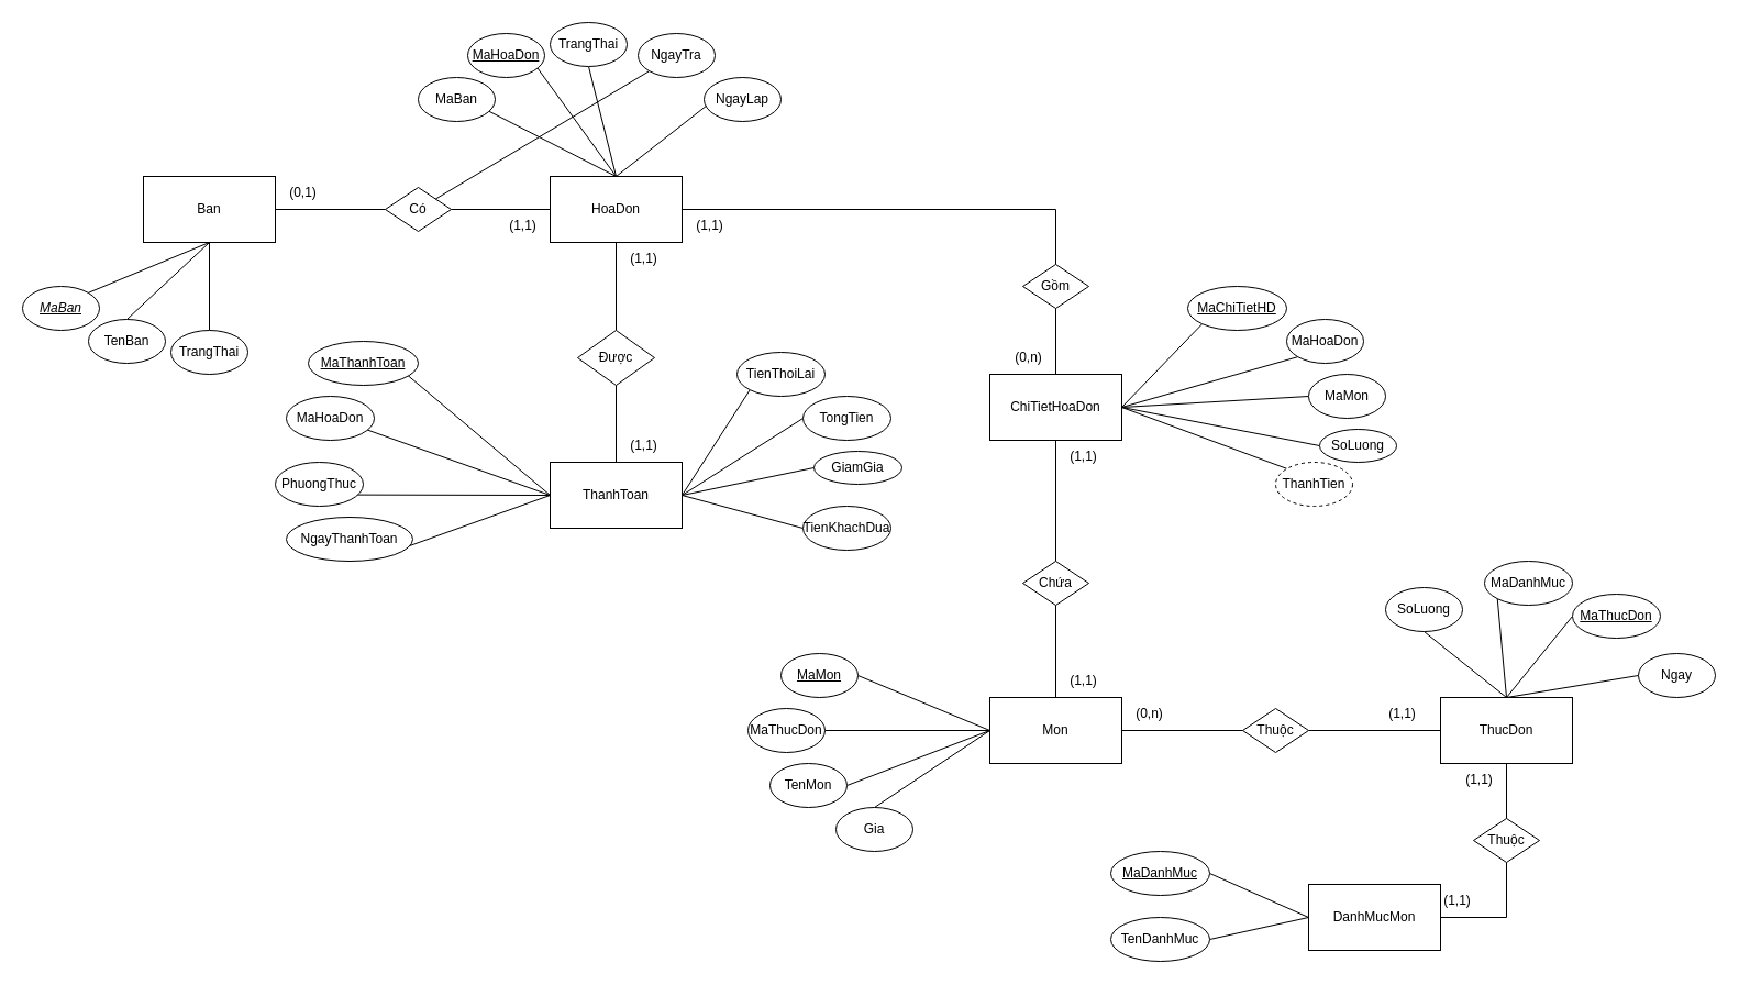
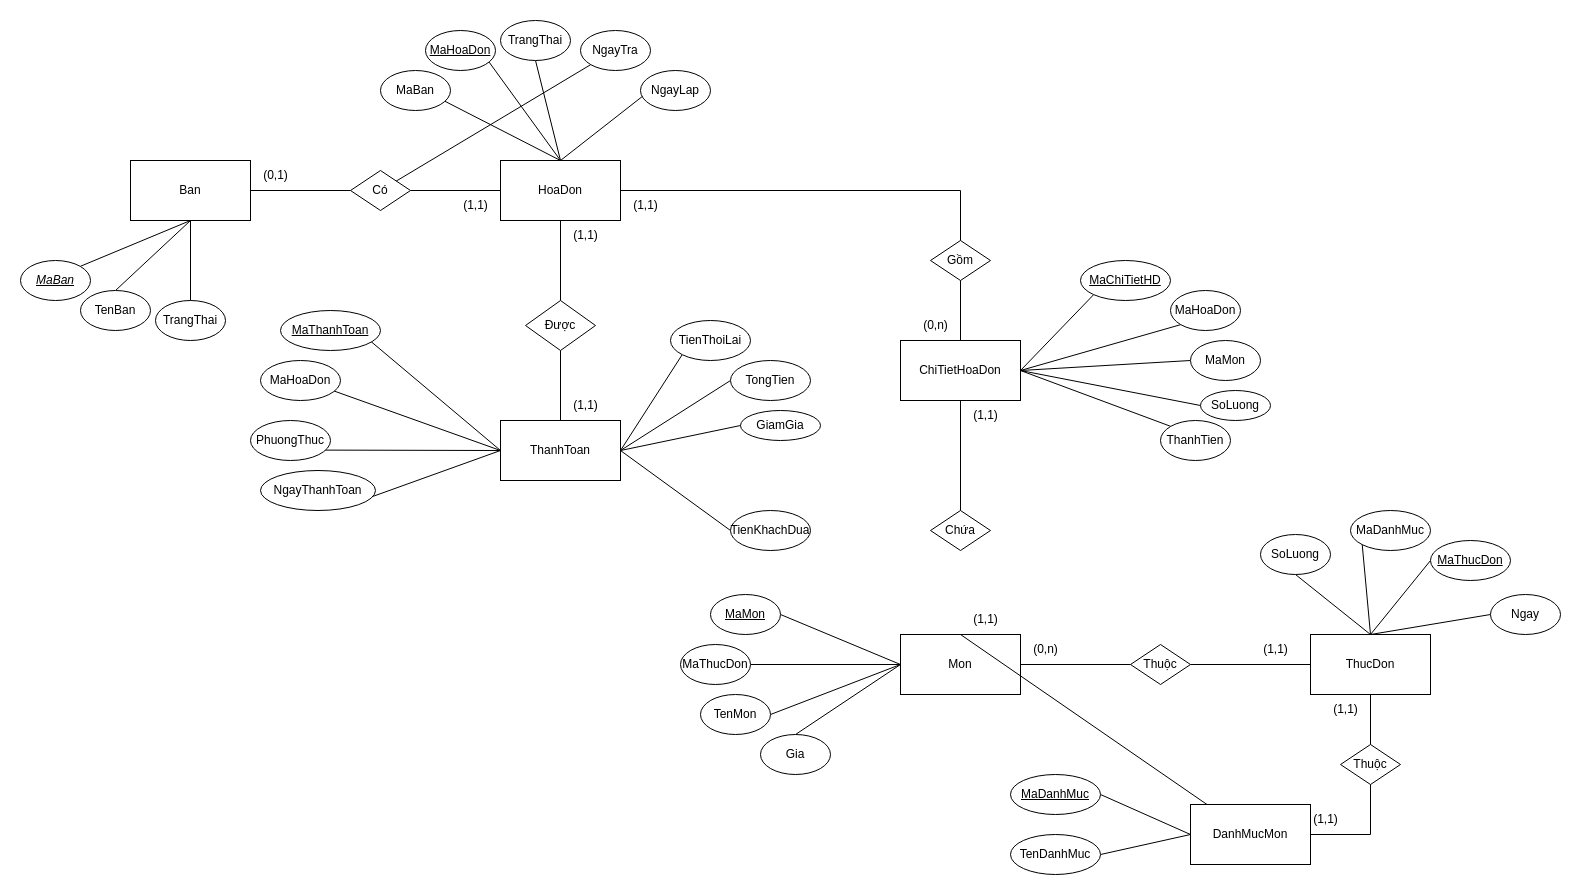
- <mxCell id="42" value="ThanhTien" style="ellipse;whiteSpace=wrap;html=1;dashed=1;" parent="1" vertex="1"><mxGeometry x="1160" y="420" width="70" height="40" as="geometry" /></mxCell>
+ <mxCell id="42" value="ThanhTien" style="ellipse;whiteSpace=wrap;html=1;" parent="1" vertex="1"><mxGeometry x="1160" y="420" width="70" height="40" as="geometry" /></mxCell>
- <mxCell id="94" value="TienKhachDua" style="ellipse;whiteSpace=wrap;html=1;" parent="1" vertex="1"><mxGeometry x="730" y="460" width="80" height="40" as="geometry" /></mxCell>
+ <mxCell id="94" value="TienKhachDua" style="ellipse;whiteSpace=wrap;html=1;" parent="1" vertex="1"><mxGeometry x="730" y="510" width="80" height="40" as="geometry" /></mxCell>
- <mxCell id="16" value="" style="endArrow=none;html=1;rounded=0;entryX=0.5;entryY=1;entryDx=0;entryDy=0;exitX=0.5;exitY=0;exitDx=0;exitDy=0;" parent="1" source="5" target="9" edge="1"><mxGeometry width="50" height="50" relative="1" as="geometry"><mxPoint x="770" y="614" as="sourcePoint" /><mxPoint x="800" y="566" as="targetPoint" /></mxGeometry></mxCell>
+ <mxCell id="16" value="" style="endArrow=none;html=1;rounded=0;exitX=0.5;exitY=0;exitDx=0;exitDy=0;" parent="1" source="5" target="6" edge="1"><mxGeometry width="50" height="50" relative="1" as="geometry"><mxPoint x="770" y="614" as="sourcePoint" /><mxPoint x="800" y="566" as="targetPoint" /></mxGeometry></mxCell>
